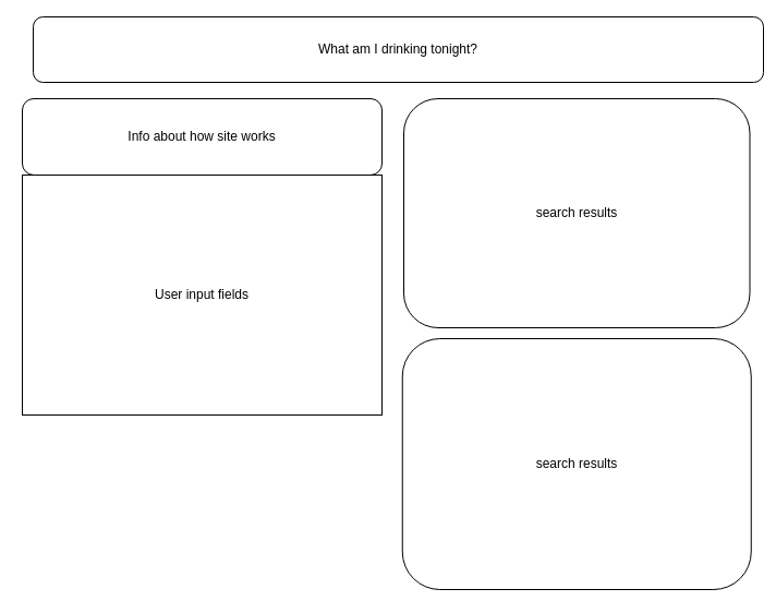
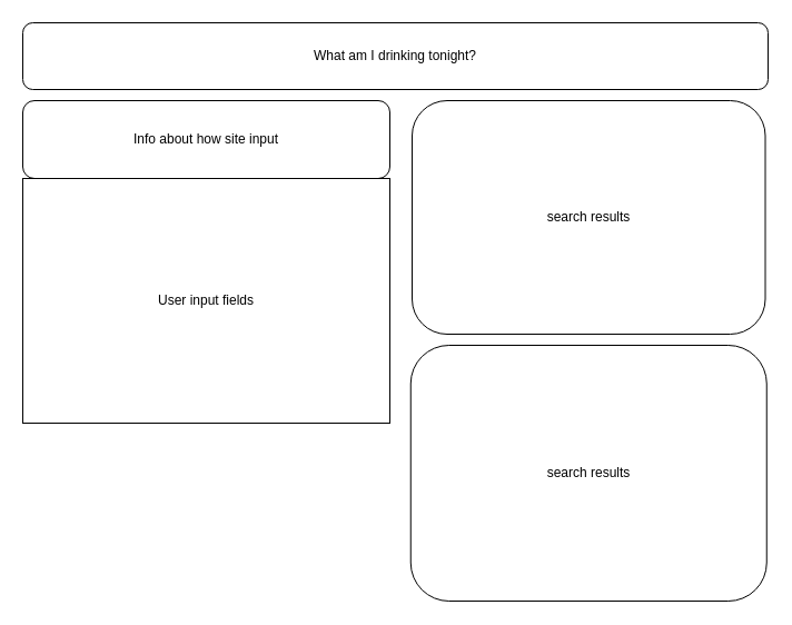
- <mxCell id="2" value="What am I drinking tonight?" style="rounded=1;whiteSpace=wrap;html=1;" vertex="1" parent="1"><mxGeometry x="30" y="15" width="670" height="60" as="geometry" /></mxCell>
+ <mxCell id="2" value="What am I drinking tonight?" style="rounded=1;whiteSpace=wrap;html=1;" vertex="1" parent="1"><mxGeometry x="20" y="20" width="670" height="60" as="geometry" /></mxCell>
- <mxCell id="3" value="Info about how site works" style="rounded=1;whiteSpace=wrap;html=1;" vertex="1" parent="1"><mxGeometry x="20" y="90" width="330" height="70" as="geometry" /></mxCell>
+ <mxCell id="3" value="Info about how site input" style="rounded=1;whiteSpace=wrap;html=1;" vertex="1" parent="1"><mxGeometry x="20" y="90" width="330" height="70" as="geometry" /></mxCell>
